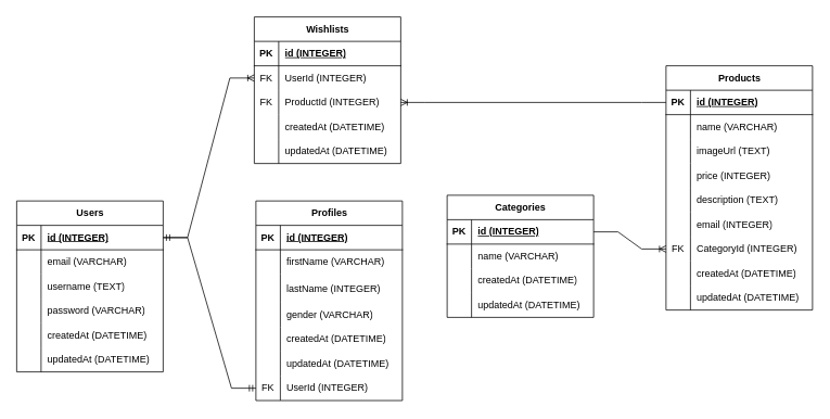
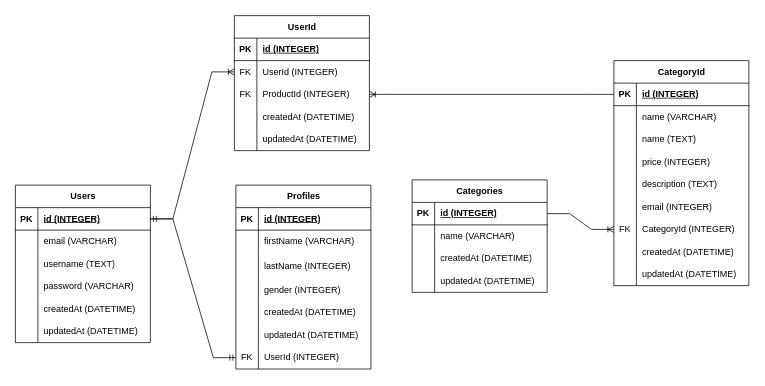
- <mxCell id="43" value="Wishlists" style="shape=table;startSize=30;container=1;collapsible=1;childLayout=tableLayout;fixedRows=1;rowLines=0;fontStyle=1;align=center;resizeLast=1;html=1;" vertex="1" parent="1"><mxGeometry x="312" y="20" width="180" height="180" as="geometry" /></mxCell>
+ <mxCell id="43" value="UserId" style="shape=table;startSize=30;container=1;collapsible=1;childLayout=tableLayout;fixedRows=1;rowLines=0;fontStyle=1;align=center;resizeLast=1;html=1;" vertex="1" parent="1"><mxGeometry x="312" y="20" width="180" height="180" as="geometry" /></mxCell>
- <mxCell id="2" value="Products" style="shape=table;startSize=30;container=1;collapsible=1;childLayout=tableLayout;fixedRows=1;rowLines=0;fontStyle=1;align=center;resizeLast=1;html=1;" vertex="1" parent="1"><mxGeometry x="818" y="80" width="180" height="300" as="geometry" /></mxCell>
+ <mxCell id="2" value="CategoryId" style="shape=table;startSize=30;container=1;collapsible=1;childLayout=tableLayout;fixedRows=1;rowLines=0;fontStyle=1;align=center;resizeLast=1;html=1;" vertex="1" parent="1"><mxGeometry x="818" y="80" width="180" height="300" as="geometry" /></mxCell>
- <mxCell id="11" value="imageUrl (TEXT)" style="shape=partialRectangle;connectable=0;fillColor=none;top=0;left=0;bottom=0;right=0;align=left;spacingLeft=6;overflow=hidden;whiteSpace=wrap;html=1;" vertex="1" parent="9"><mxGeometry x="30" width="150" height="30" as="geometry"><mxRectangle width="150" height="30" as="alternateBounds" /></mxGeometry></mxCell>
+ <mxCell id="11" value="name (TEXT)" style="shape=partialRectangle;connectable=0;fillColor=none;top=0;left=0;bottom=0;right=0;align=left;spacingLeft=6;overflow=hidden;whiteSpace=wrap;html=1;" vertex="1" parent="9"><mxGeometry x="30" width="150" height="30" as="geometry"><mxRectangle width="150" height="30" as="alternateBounds" /></mxGeometry></mxCell>
- <mxCell id="93" value="gender (VARCHAR)" style="shape=partialRectangle;connectable=0;fillColor=none;top=0;left=0;bottom=0;right=0;align=left;spacingLeft=6;overflow=hidden;whiteSpace=wrap;html=1;" vertex="1" parent="91"><mxGeometry x="30" width="150" height="30" as="geometry"><mxRectangle width="150" height="30" as="alternateBounds" /></mxGeometry></mxCell>
+ <mxCell id="93" value="gender (INTEGER)" style="shape=partialRectangle;connectable=0;fillColor=none;top=0;left=0;bottom=0;right=0;align=left;spacingLeft=6;overflow=hidden;whiteSpace=wrap;html=1;" vertex="1" parent="91"><mxGeometry x="30" width="150" height="30" as="geometry"><mxRectangle width="150" height="30" as="alternateBounds" /></mxGeometry></mxCell>
